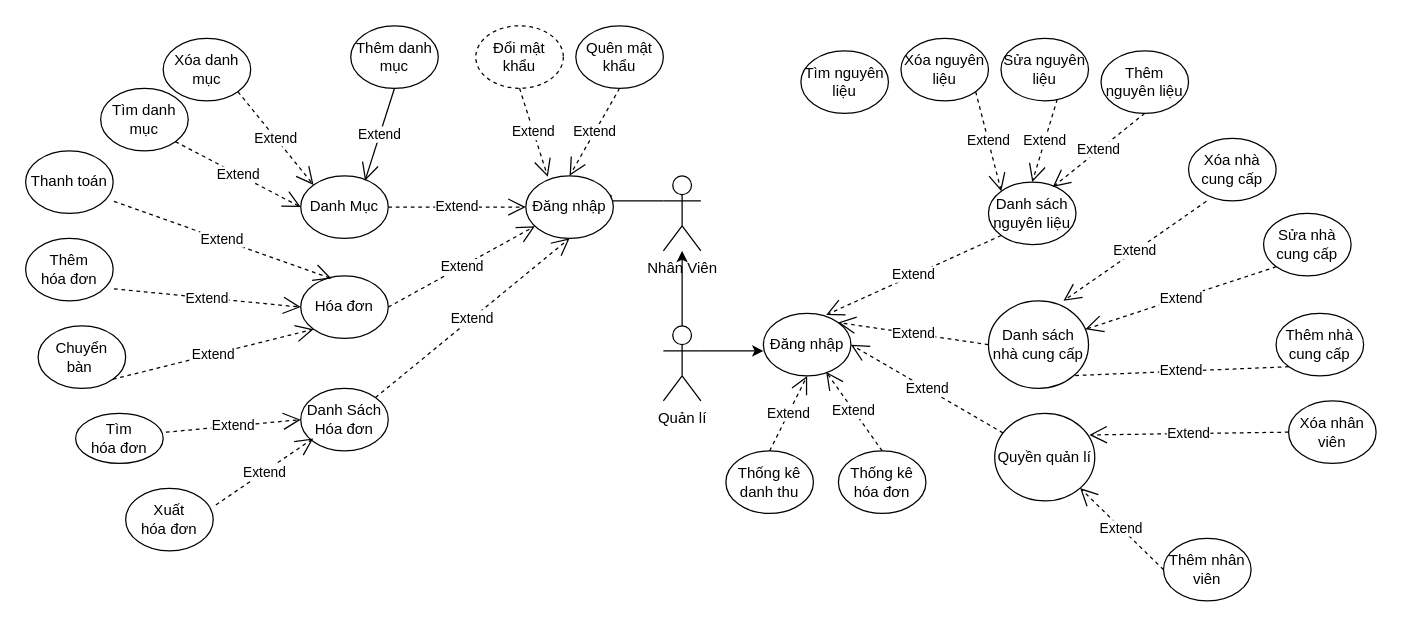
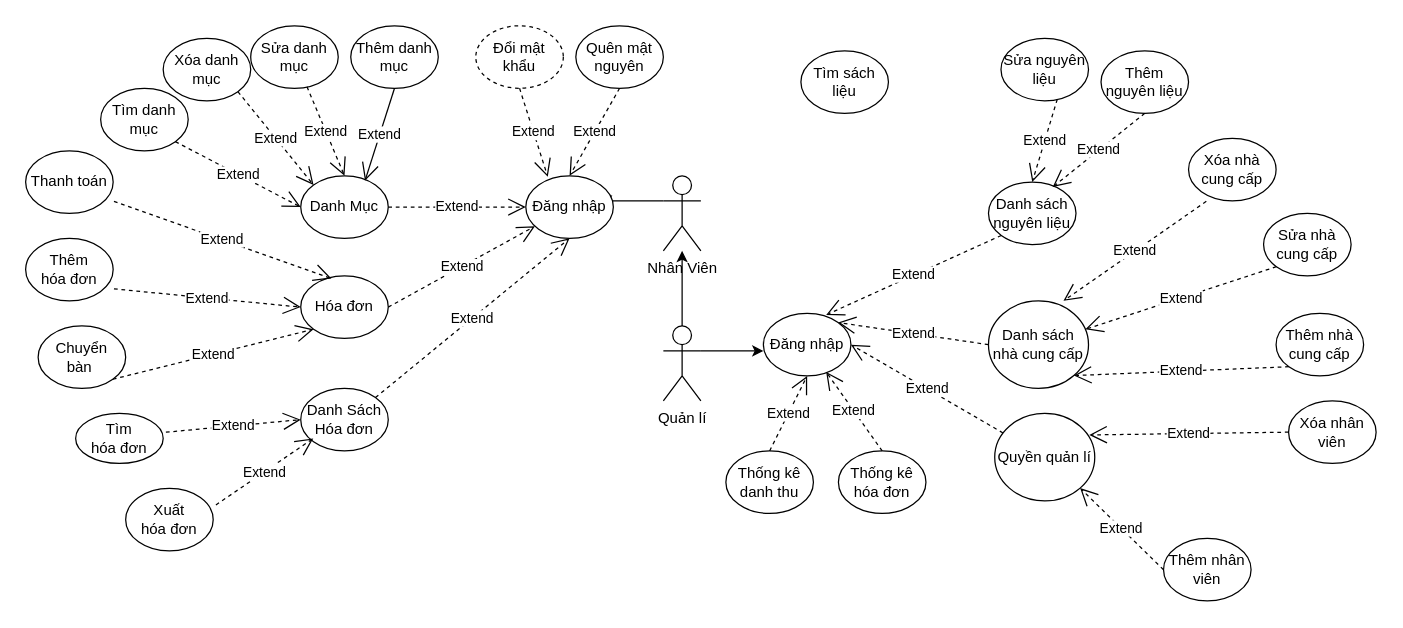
+ <mxCell id="18" value="Sửa danh mục" style="ellipse;whiteSpace=wrap;html=1;" parent="1" vertex="1"><mxGeometry x="200" y="20" width="70" height="50" as="geometry" /></mxCell>
- <mxCell id="8" value="Quên mật khẩu" style="ellipse;whiteSpace=wrap;html=1;" parent="1" vertex="1"><mxGeometry x="460" y="20" width="70" height="50" as="geometry" /></mxCell>
+ <mxCell id="8" value="Quên mật nguyên" style="ellipse;whiteSpace=wrap;html=1;" parent="1" vertex="1"><mxGeometry x="460" y="20" width="70" height="50" as="geometry" /></mxCell>
- <mxCell id="40" value="Xóa nguyên liệu" style="ellipse;whiteSpace=wrap;html=1;" parent="1" vertex="1"><mxGeometry x="720" y="30" width="70" height="50" as="geometry" /></mxCell>
- <mxCell id="41" value="Tìm nguyên liệu" style="ellipse;whiteSpace=wrap;html=1;" parent="1" vertex="1"><mxGeometry x="640" y="40" width="70" height="50" as="geometry" /></mxCell>
+ <mxCell id="41" value="Tìm sách liệu" style="ellipse;whiteSpace=wrap;html=1;" parent="1" vertex="1"><mxGeometry x="640" y="40" width="70" height="50" as="geometry" /></mxCell>
+ <mxCell id="23" value="Extend" style="endArrow=open;endSize=12;dashed=1;html=1;rounded=0;entryX=0.5;entryY=0;entryDx=0;entryDy=0;exitX=0.643;exitY=0.976;exitDx=0;exitDy=0;exitPerimeter=0;" parent="1" source="18" target="9" edge="1"><mxGeometry width="160" relative="1" as="geometry"><mxPoint x="260" y="90" as="sourcePoint" /><mxPoint x="370" y="90" as="targetPoint" /></mxGeometry></mxCell>
- <mxCell id="42" value="Extend" style="endArrow=open;endSize=12;dashed=1;html=1;rounded=0;exitX=1;exitY=1;exitDx=0;exitDy=0;entryX=0;entryY=0;entryDx=0;entryDy=0;" parent="1" source="40" target="37" edge="1"><mxGeometry width="160" relative="1" as="geometry"><mxPoint x="740" y="84.5" as="sourcePoint" /><mxPoint x="800" y="120" as="targetPoint" /></mxGeometry></mxCell>
- <mxCell id="56" value="Extend" style="endArrow=none;endSize=12;dashed=1;html=1;rounded=0;entryX=1;entryY=1;entryDx=0;entryDy=0;exitX=0;exitY=1;exitDx=0;exitDy=0;" edge="1" parent="1" source="51" target="47"><mxGeometry width="160" relative="1" as="geometry"><mxPoint x="1060" y="194" as="sourcePoint" /><mxPoint x="1051" y="273" as="targetPoint" /></mxGeometry></mxCell>
+ <mxCell id="56" value="Extend" style="endArrow=open;endSize=12;dashed=1;html=1;rounded=0;entryX=1;entryY=1;entryDx=0;entryDy=0;exitX=0;exitY=1;exitDx=0;exitDy=0;" edge="1" parent="1" source="51" target="47"><mxGeometry width="160" relative="1" as="geometry"><mxPoint x="1060" y="194" as="sourcePoint" /><mxPoint x="1051" y="273" as="targetPoint" /></mxGeometry></mxCell>
